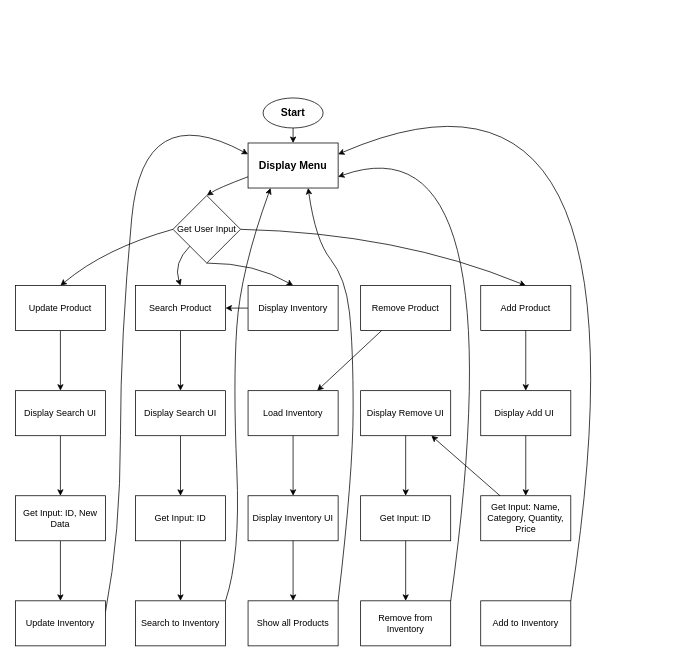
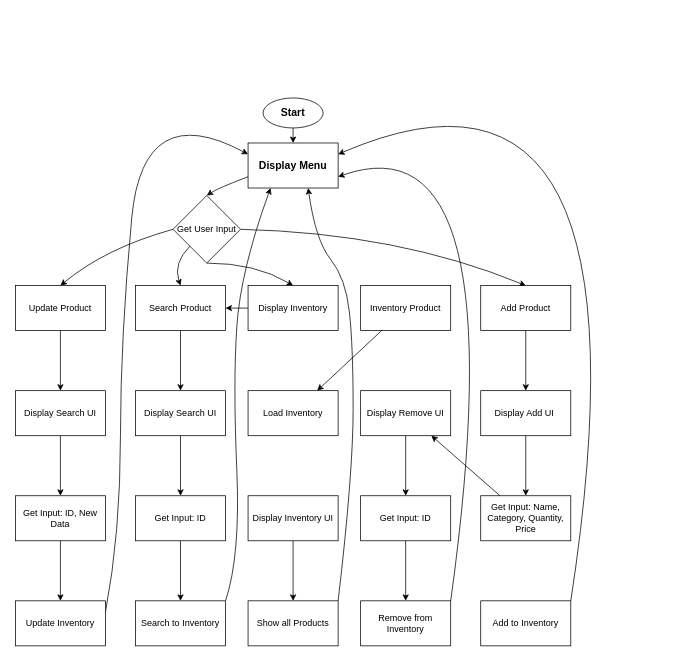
- <mxCell id="34" value="Remove Product" style="rounded=0;whiteSpace=wrap;html=1;" vertex="1" parent="1"><mxGeometry x="480" y="380" width="120" height="60" as="geometry" /></mxCell>
+ <mxCell id="34" value="Inventory Product" style="rounded=0;whiteSpace=wrap;html=1;" vertex="1" parent="1"><mxGeometry x="480" y="380" width="120" height="60" as="geometry" /></mxCell>
- <mxCell id="30" value="" style="edgeStyle=none;html=1;" edge="1" source="29" target="31" parent="1"><mxGeometry relative="1" as="geometry" /></mxCell>
